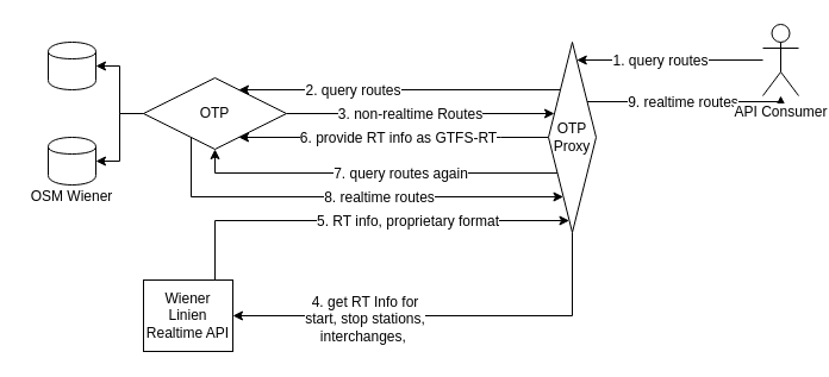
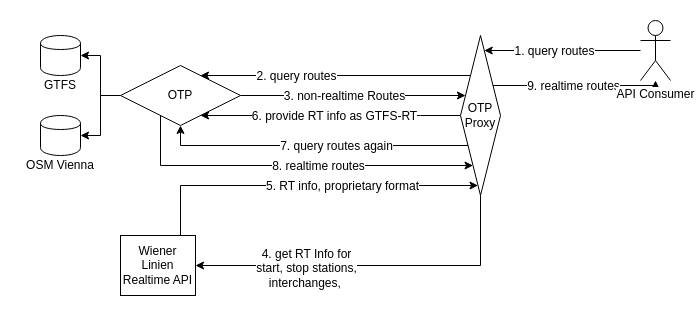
+ <mxCell id="3" value="GTFS&lt;br&gt;" parent="1" style="text;html=1;strokeColor=none;fillColor=none;align=center;verticalAlign=middle;whiteSpace=wrap;rounded=0;" vertex="1"><mxGeometry as="geometry" y="75" x="40" width="40" height="20" /></mxCell>
- <mxCell id="15" value="OSM Wiener&lt;br&gt;" parent="1" style="text;html=1;strokeColor=none;fillColor=none;align=center;verticalAlign=middle;whiteSpace=wrap;rounded=0;" vertex="1"><mxGeometry as="geometry" y="155" x="20" width="80" height="20" /></mxCell>
+ <mxCell id="15" value="OSM Vienna&lt;br&gt;" parent="1" style="text;html=1;strokeColor=none;fillColor=none;align=center;verticalAlign=middle;whiteSpace=wrap;rounded=0;" vertex="1"><mxGeometry as="geometry" y="155" x="20" width="80" height="20" /></mxCell>
